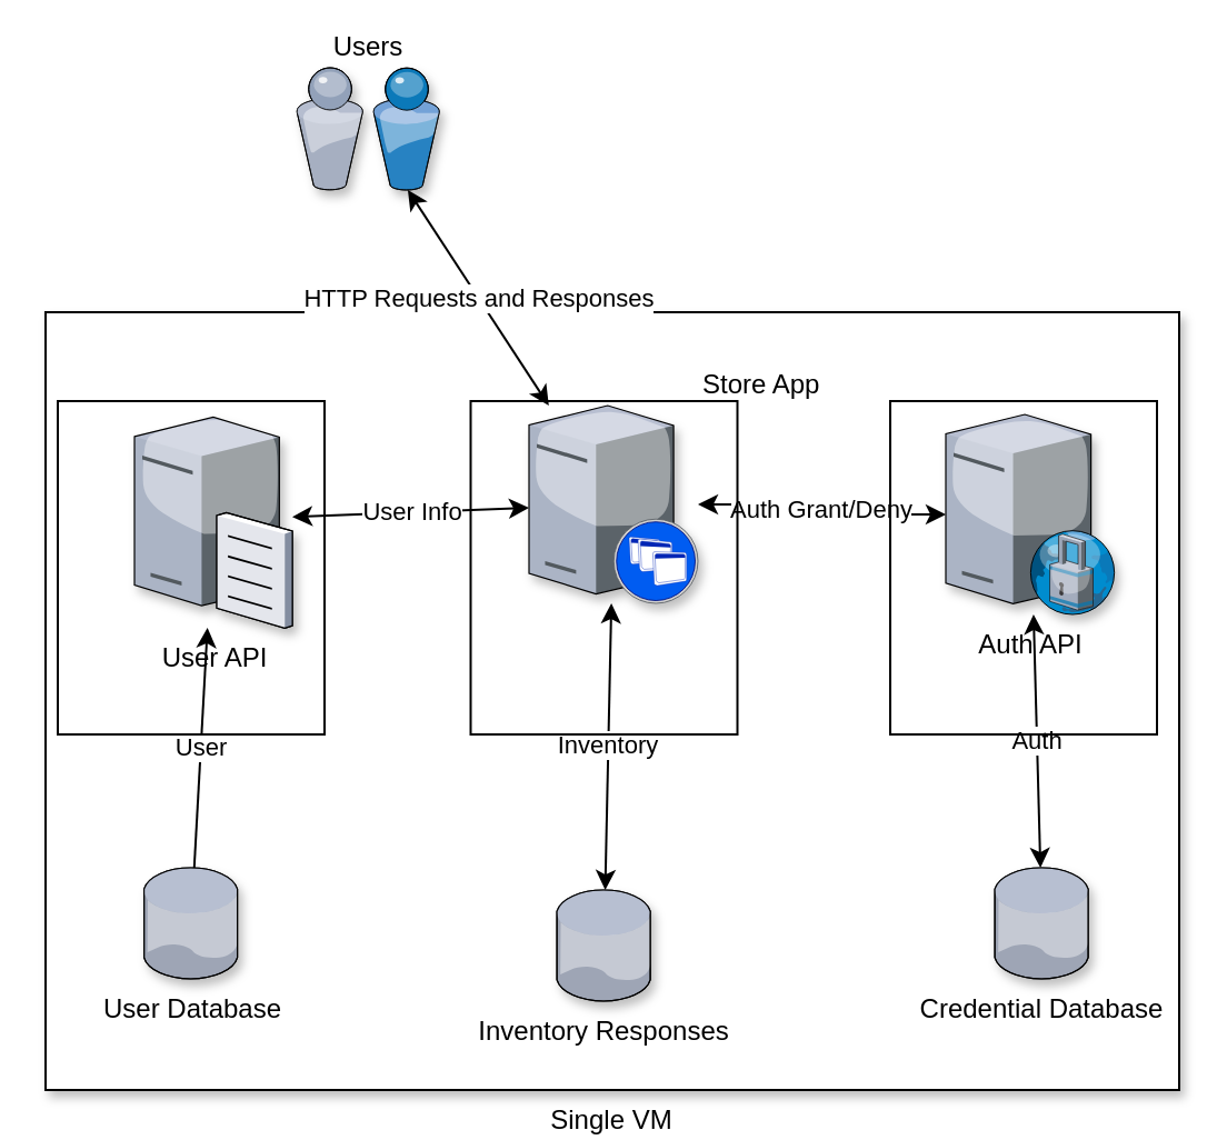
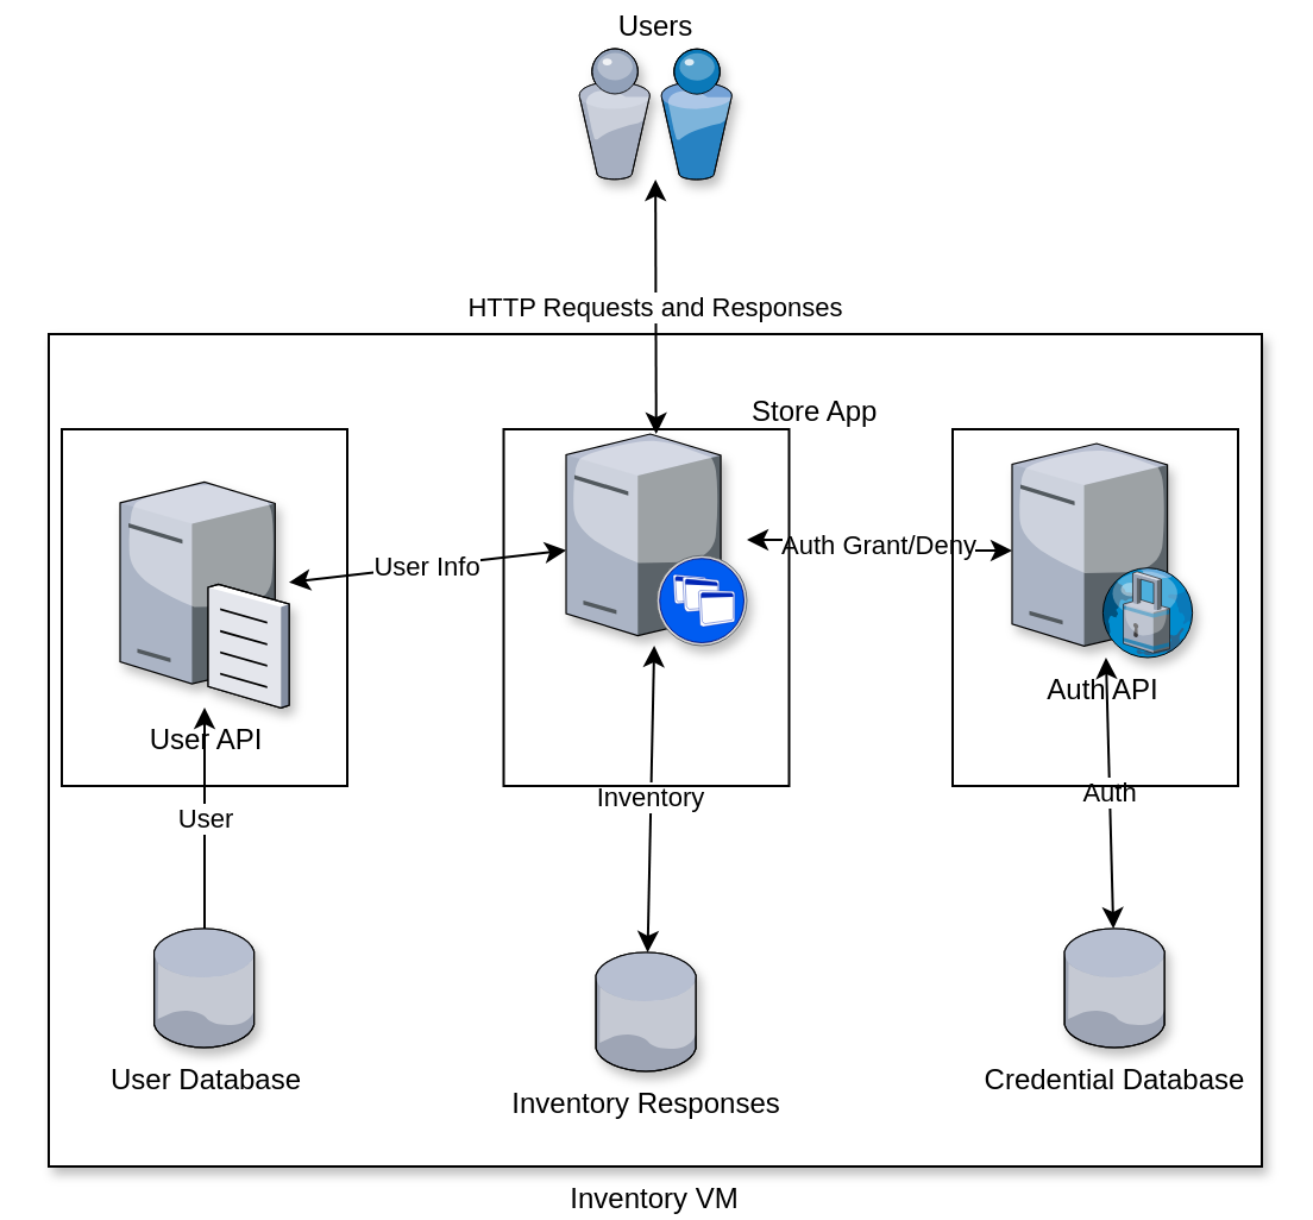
- <mxCell id="4" value="Users" style="verticalLabelPosition=top;aspect=fixed;html=1;verticalAlign=bottom;strokeColor=none;align=center;outlineConnect=0;shape=mxgraph.citrix.users;shadow=1;labelPosition=center;" parent="1" vertex="1"><mxGeometry x="132.75" y="30" width="64.5" height="55" as="geometry" /></mxCell>
+ <mxCell id="4" value="Users" style="verticalLabelPosition=top;aspect=fixed;html=1;verticalAlign=bottom;strokeColor=none;align=center;outlineConnect=0;shape=mxgraph.citrix.users;shadow=1;labelPosition=center;" parent="1" vertex="1"><mxGeometry x="242.75" y="20" width="64.5" height="55" as="geometry" /></mxCell>
- <mxCell id="10" value="User API" style="verticalLabelPosition=bottom;aspect=fixed;html=1;verticalAlign=top;strokeColor=none;align=center;outlineConnect=0;shape=mxgraph.citrix.file_server;fillColor=#ffffff;shadow=1;" parent="1" vertex="1"><mxGeometry x="60" y="185" width="71" height="97" as="geometry" /></mxCell>
+ <mxCell id="10" value="User API" style="verticalLabelPosition=bottom;aspect=fixed;html=1;verticalAlign=top;strokeColor=none;align=center;outlineConnect=0;shape=mxgraph.citrix.file_server;fillColor=#ffffff;shadow=1;" parent="1" vertex="1"><mxGeometry x="50" y="200" width="71" height="97" as="geometry" /></mxCell>
- <mxCell id="2" value="Single VM" style="rounded=0;whiteSpace=wrap;html=1;shadow=1;strokeColor=#000000;fillColor=#ffffff;labelPosition=center;verticalLabelPosition=bottom;align=center;verticalAlign=top;" parent="1" vertex="1"><mxGeometry x="20" y="140" width="510" height="350" as="geometry" /></mxCell>
+ <mxCell id="2" value="Inventory VM" style="rounded=0;whiteSpace=wrap;html=1;shadow=1;strokeColor=#000000;fillColor=#ffffff;labelPosition=center;verticalLabelPosition=bottom;align=center;verticalAlign=top;" parent="1" vertex="1"><mxGeometry x="20" y="140" width="510" height="350" as="geometry" /></mxCell>
